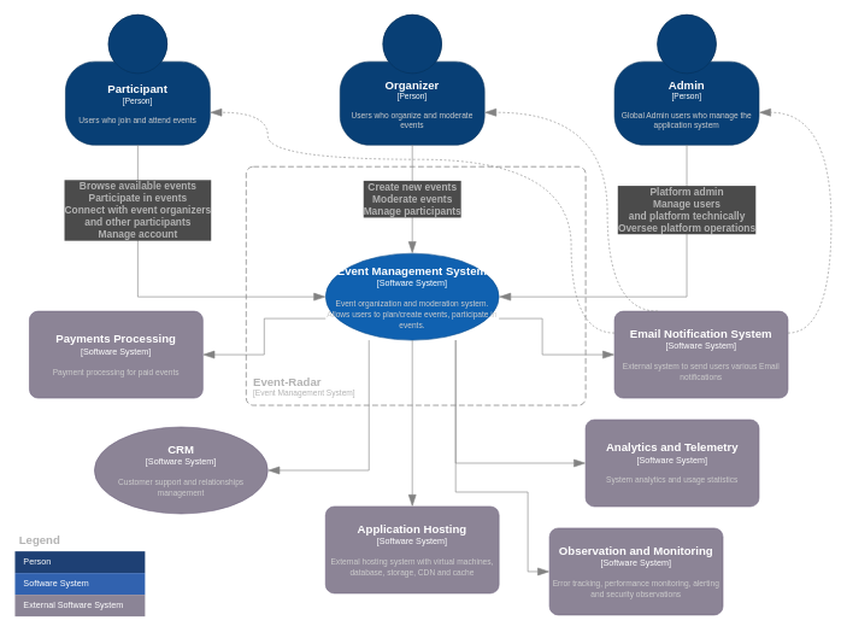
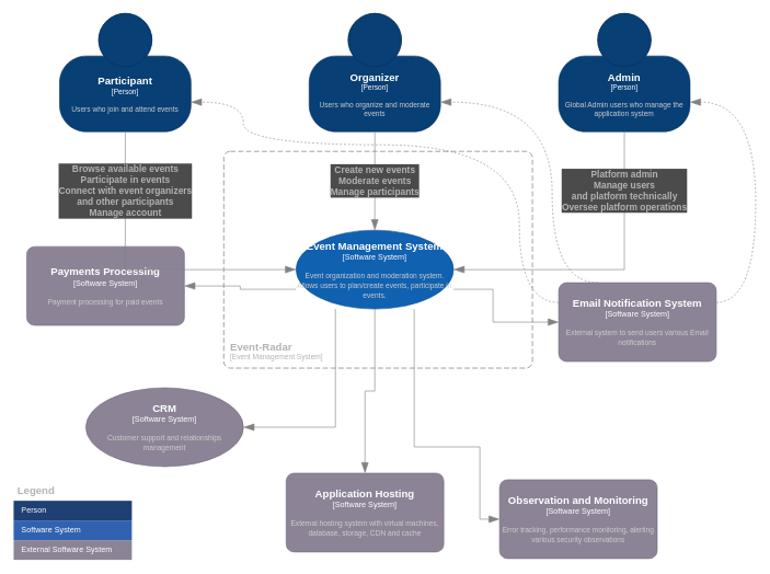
- <mxCell id="9" value="&lt;font style=&quot;font-size: 16px&quot;&gt;&lt;b&gt;Payments Processing&lt;/b&gt;&lt;/font&gt;&lt;div&gt;[Software System]&lt;/div&gt;&lt;br&gt;&lt;div&gt;&lt;font style=&quot;font-size: 11px&quot;&gt;&lt;font color=&quot;#cccccc&quot;&gt;Payment processing for paid events&lt;/font&gt;&lt;/div&gt;" style="rounded=1;whiteSpace=wrap;html=1;labelBackgroundColor=none;fillColor=#8C8496;fontColor=#ffffff;align=center;arcSize=10;strokeColor=#736782;metaEdit=1;resizable=0;points=[[0.25,0,0],[0.5,0,0],[0.75,0,0],[1,0.25,0],[1,0.5,0],[1,0.75,0],[0.75,1,0],[0.5,1,0],[0.25,1,0],[0,0.75,0],[0,0.5,0],[0,0.25,0]];" parent="1" vertex="1"><mxGeometry x="40" y="430" width="240" height="120" as="geometry" /></mxCell>
+ <mxCell id="9" value="&lt;font style=&quot;font-size: 16px&quot;&gt;&lt;b&gt;Payments Processing&lt;/b&gt;&lt;/font&gt;&lt;div&gt;[Software System]&lt;/div&gt;&lt;br&gt;&lt;div&gt;&lt;font style=&quot;font-size: 11px&quot;&gt;&lt;font color=&quot;#cccccc&quot;&gt;Payment processing for paid events&lt;/font&gt;&lt;/div&gt;" style="rounded=1;whiteSpace=wrap;html=1;labelBackgroundColor=none;fillColor=#8C8496;fontColor=#ffffff;align=center;arcSize=10;strokeColor=#736782;metaEdit=1;resizable=0;points=[[0.25,0,0],[0.5,0,0],[0.75,0,0],[1,0.25,0],[1,0.5,0],[1,0.75,0],[0.75,1,0],[0.5,1,0],[0.25,1,0],[0,0.75,0],[0,0.5,0],[0,0.25,0]];" parent="1" vertex="1"><mxGeometry x="40" y="375" width="240" height="120" as="geometry" /></mxCell>
- <mxCell id="20" value="" style="endArrow=blockThin;html=1;fontSize=10;fontColor=#404040;strokeWidth=1;endFill=1;strokeColor=#828282;elbow=vertical;metaEdit=1;endSize=14;startSize=14;jumpStyle=arc;jumpSize=16;rounded=0;edgeStyle=orthogonalEdgeStyle;entryX=0;entryY=0.5;entryDx=0;entryDy=0;entryPerimeter=0;exitX=0.75;exitY=1;exitDx=0;exitDy=0;exitPerimeter=0;" parent="1" source="8" target="6" edge="1"><mxGeometry width="240" relative="1" as="geometry"><mxPoint x="400" y="440" as="sourcePoint" /><mxPoint x="640" y="440" as="targetPoint" /></mxGeometry></mxCell>
- <mxCell id="6" value="&lt;font style=&quot;font-size: 16px&quot;&gt;&lt;b&gt;Analytics and Telemetry&lt;/b&gt;&lt;/font&gt;&lt;div&gt;[Software System]&lt;/div&gt;&lt;br&gt;&lt;div&gt;&lt;font style=&quot;font-size: 11px&quot;&gt;&lt;font color=&quot;#cccccc&quot;&gt;System analytics and usage statistics&lt;/font&gt;&lt;/div&gt;" style="rounded=1;whiteSpace=wrap;html=1;labelBackgroundColor=none;fillColor=#8C8496;fontColor=#ffffff;align=center;arcSize=10;strokeColor=#736782;metaEdit=1;resizable=0;points=[[0.25,0,0],[0.5,0,0],[0.75,0,0],[1,0.25,0],[1,0.5,0],[1,0.75,0],[0.75,1,0],[0.5,1,0],[0.25,1,0],[0,0.75,0],[0,0.5,0],[0,0.25,0]];" parent="1" vertex="1"><mxGeometry x="810" y="580" width="240" height="120" as="geometry" /></mxCell>
- <mxCell id="11" value="&lt;font style=&quot;font-size: 16px&quot;&gt;&lt;b&gt;Application Hosting&lt;/b&gt;&lt;/font&gt;&lt;div&gt;[Software System]&lt;/div&gt;&lt;br&gt;&lt;div&gt;&lt;font style=&quot;font-size: 11px&quot;&gt;&lt;font color=&quot;#cccccc&quot;&gt;External hosting system with virtual machines, database, storage, CDN and cache&lt;/font&gt;&lt;/div&gt;" style="rounded=1;whiteSpace=wrap;html=1;labelBackgroundColor=none;fillColor=#8C8496;fontColor=#ffffff;align=center;arcSize=10;strokeColor=#736782;metaEdit=1;resizable=0;points=[[0.25,0,0],[0.5,0,0],[0.75,0,0],[1,0.25,0],[1,0.5,0],[1,0.75,0],[0.75,1,0],[0.5,1,0],[0.25,1,0],[0,0.75,0],[0,0.5,0],[0,0.25,0]];" parent="1" vertex="1"><mxGeometry x="450" y="700" width="240" height="120" as="geometry" /></mxCell>
+ <mxCell id="11" value="&lt;font style=&quot;font-size: 16px&quot;&gt;&lt;b&gt;Application Hosting&lt;/b&gt;&lt;/font&gt;&lt;div&gt;[Software System]&lt;/div&gt;&lt;br&gt;&lt;div&gt;&lt;font style=&quot;font-size: 11px&quot;&gt;&lt;font color=&quot;#cccccc&quot;&gt;External hosting system with virtual machines, database, storage, CDN and cache&lt;/font&gt;&lt;/div&gt;" style="rounded=1;whiteSpace=wrap;html=1;labelBackgroundColor=none;fillColor=#8C8496;fontColor=#ffffff;align=center;arcSize=10;strokeColor=#736782;metaEdit=1;resizable=0;points=[[0.25,0,0],[0.5,0,0],[0.75,0,0],[1,0.25,0],[1,0.5,0],[1,0.75,0],[0.75,1,0],[0.5,1,0],[0.25,1,0],[0,0.75,0],[0,0.5,0],[0,0.25,0]];" parent="1" vertex="1"><mxGeometry x="435" y="720" width="240" height="120" as="geometry" /></mxCell>
- <mxCell id="7" value="&lt;font style=&quot;font-size: 16px&quot;&gt;&lt;b&gt;Observation and Monitoring&lt;/b&gt;&lt;/font&gt;&lt;div&gt;[Software System]&lt;/div&gt;&lt;br&gt;&lt;div&gt;&lt;font style=&quot;font-size: 11px&quot;&gt;&lt;font color=&quot;#cccccc&quot;&gt;Error tracking, performance monitoring, alerting and security observations&lt;/font&gt;&lt;/div&gt;" style="rounded=1;whiteSpace=wrap;html=1;labelBackgroundColor=none;fillColor=#8C8496;fontColor=#ffffff;align=center;arcSize=10;strokeColor=#736782;metaEdit=1;resizable=0;points=[[0.25,0,0],[0.5,0,0],[0.75,0,0],[1,0.25,0],[1,0.5,0],[1,0.75,0],[0.75,1,0],[0.5,1,0],[0.25,1,0],[0,0.75,0],[0,0.5,0],[0,0.25,0]];" parent="1" vertex="1"><mxGeometry x="760" y="730" width="240" height="120" as="geometry" /></mxCell>
+ <mxCell id="7" value="&lt;font style=&quot;font-size: 16px&quot;&gt;&lt;b&gt;Observation and Monitoring&lt;/b&gt;&lt;/font&gt;&lt;div&gt;[Software System]&lt;/div&gt;&lt;br&gt;&lt;div&gt;&lt;font style=&quot;font-size: 11px&quot;&gt;&lt;font color=&quot;#cccccc&quot;&gt;Error tracking, performance monitoring, alerting various security observations&lt;/font&gt;&lt;/div&gt;" style="rounded=1;whiteSpace=wrap;html=1;labelBackgroundColor=none;fillColor=#8C8496;fontColor=#ffffff;align=center;arcSize=10;strokeColor=#736782;metaEdit=1;resizable=0;points=[[0.25,0,0],[0.5,0,0],[0.75,0,0],[1,0.25,0],[1,0.5,0],[1,0.75,0],[0.75,1,0],[0.5,1,0],[0.25,1,0],[0,0.75,0],[0,0.5,0],[0,0.25,0]];" parent="1" vertex="1"><mxGeometry x="760" y="730" width="240" height="120" as="geometry" /></mxCell>
